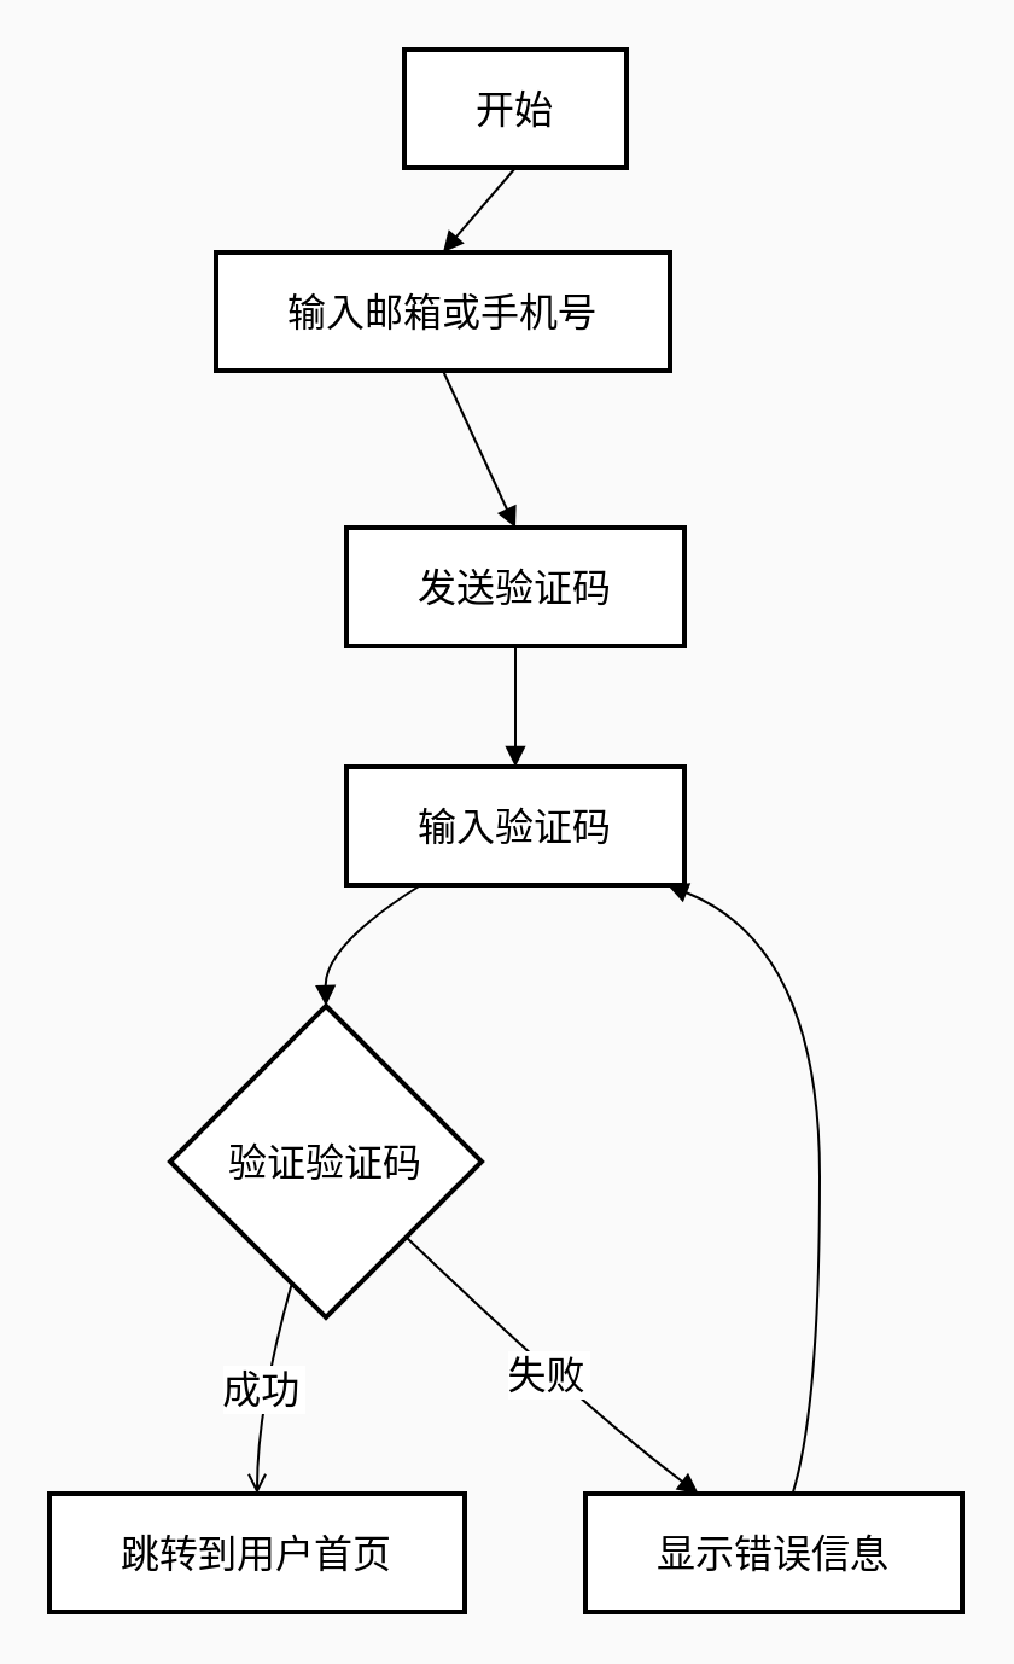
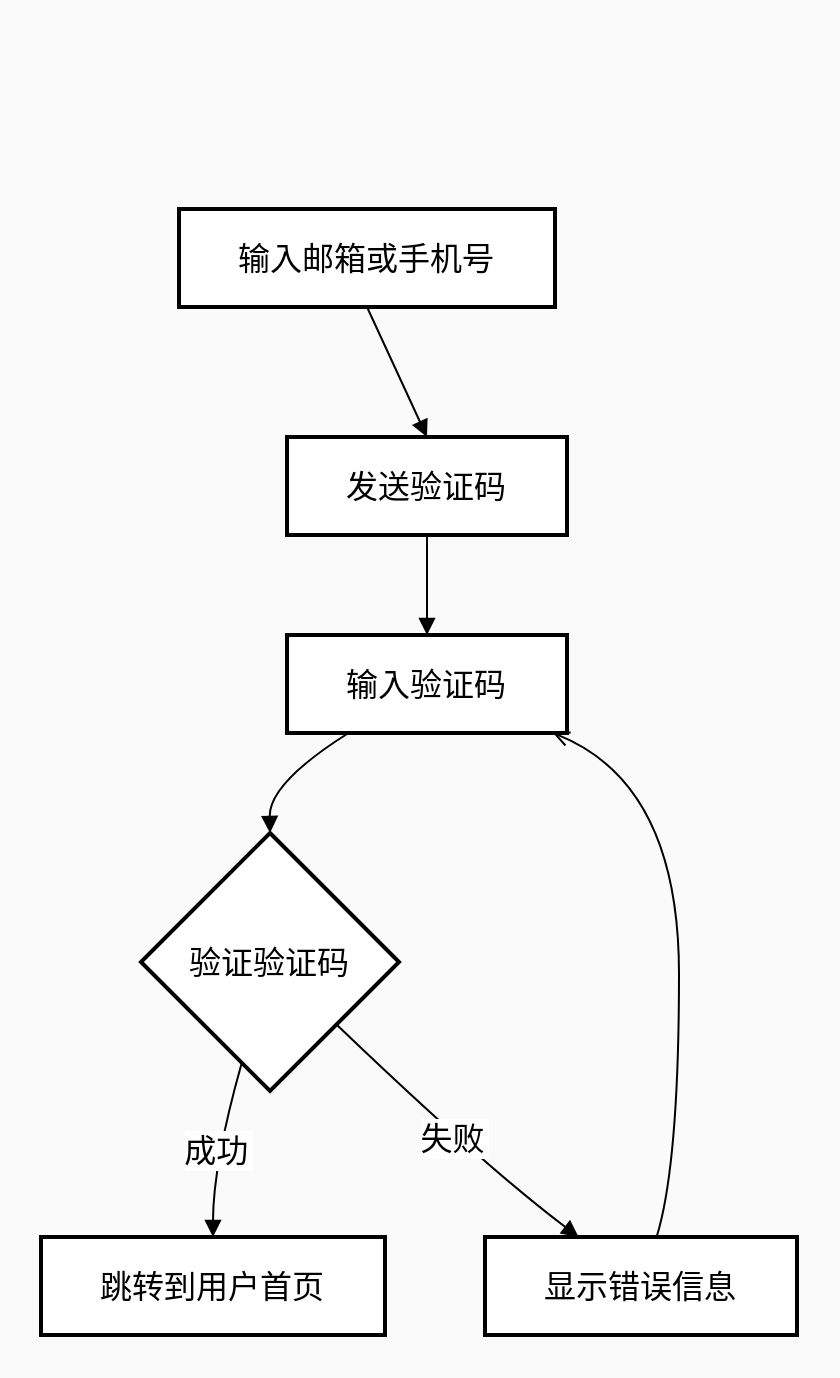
- <mxCell id="2" value="开始" style="whiteSpace=wrap;strokeWidth=2;fontSize=16;" parent="1" vertex="1"><mxGeometry x="167" y="20" width="92" height="49" as="geometry" /></mxCell>
- <mxCell id="9" value="" style="curved=1;startArrow=none;endArrow=block;exitX=0.5;exitY=1;entryX=0.5;entryY=0;rounded=0;fontSize=16;" parent="1" source="2" target="3" edge="1"><mxGeometry relative="1" as="geometry"><Array as="points" /></mxGeometry></mxCell>
- <mxCell id="15" value="" style="curved=1;startArrow=none;endArrow=block;exitX=0.55;exitY=0;entryX=0.95;entryY=1;rounded=0;fontSize=16;" parent="1" source="8" target="5" edge="1"><mxGeometry relative="1" as="geometry"><Array as="points"><mxPoint x="339" y="582" /><mxPoint x="339" y="391" /></Array></mxGeometry></mxCell>
+ <mxCell id="15" value="" style="curved=1;startArrow=none;endArrow=open;exitX=0.55;exitY=0;entryX=0.95;entryY=1;rounded=0;fontSize=16;" parent="1" source="8" target="5" edge="1"><mxGeometry relative="1" as="geometry"><Array as="points"><mxPoint x="339" y="582" /><mxPoint x="339" y="391" /></Array></mxGeometry></mxCell>
- <mxCell id="13" value="成功" style="curved=1;startArrow=none;endArrow=open;exitX=0.36;exitY=1;entryX=0.5;entryY=0;rounded=0;fontSize=16;" parent="1" source="6" target="7" edge="1"><mxGeometry relative="1" as="geometry"><Array as="points"><mxPoint x="106" y="582" /></Array></mxGeometry></mxCell>
+ <mxCell id="13" value="成功" style="curved=1;startArrow=none;endArrow=block;exitX=0.36;exitY=1;entryX=0.5;entryY=0;rounded=0;fontSize=16;" parent="1" source="6" target="7" edge="1"><mxGeometry relative="1" as="geometry"><Array as="points"><mxPoint x="106" y="582" /></Array></mxGeometry></mxCell>
